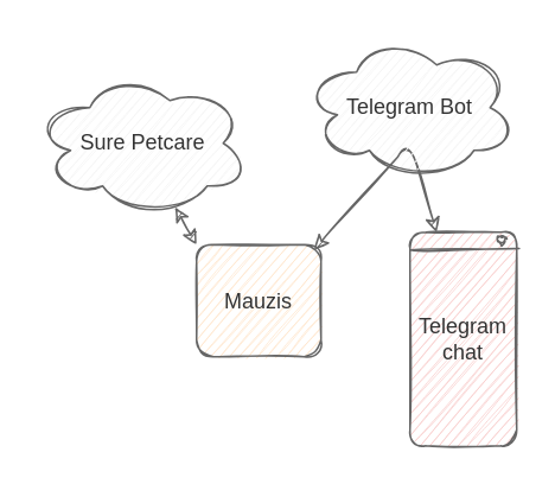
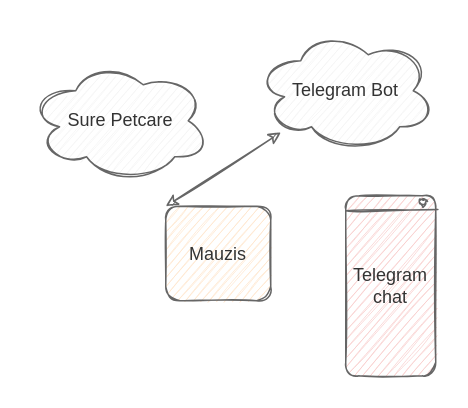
- <mxCell id="8" value="" style="endArrow=classic;html=1;entryX=0.25;entryY=0;entryDx=0;entryDy=0;sketch=1;fillColor=#f5f5f5;strokeColor=#666666;startArrow=classic;startFill=1;exitX=0.944;exitY=0.044;exitDx=0;exitDy=0;exitPerimeter=0;" edge="1" parent="1" source="4" target="5"><mxGeometry width="50" height="50" relative="1" as="geometry"><mxPoint x="172.5" y="147" as="sourcePoint" /><mxPoint x="246" y="96" as="targetPoint" /><Array as="points"><mxPoint x="230" y="80" /></Array></mxGeometry></mxCell>
- <mxCell id="3" value="" style="endArrow=classic;html=1;entryX=0.65;entryY=0.949;entryDx=0;entryDy=0;entryPerimeter=0;sketch=1;fillColor=#f5f5f5;strokeColor=#666666;startArrow=classic;startFill=1;exitX=0;exitY=0;exitDx=0;exitDy=0;" edge="1" parent="1" source="4" target="2"><mxGeometry width="50" height="50" relative="1" as="geometry"><mxPoint x="74" y="170" as="sourcePoint" /><mxPoint x="250" y="80" as="targetPoint" /></mxGeometry></mxCell>
+ <mxCell id="3" value="" style="endArrow=classic;html=1;sketch=1;fillColor=#f5f5f5;strokeColor=#666666;startArrow=classic;startFill=1;exitX=0;exitY=0;exitDx=0;exitDy=0;" edge="1" parent="1" source="4" target="9"><mxGeometry width="50" height="50" relative="1" as="geometry"><mxPoint x="74" y="170" as="sourcePoint" /><mxPoint x="250" y="80" as="targetPoint" /></mxGeometry></mxCell>
